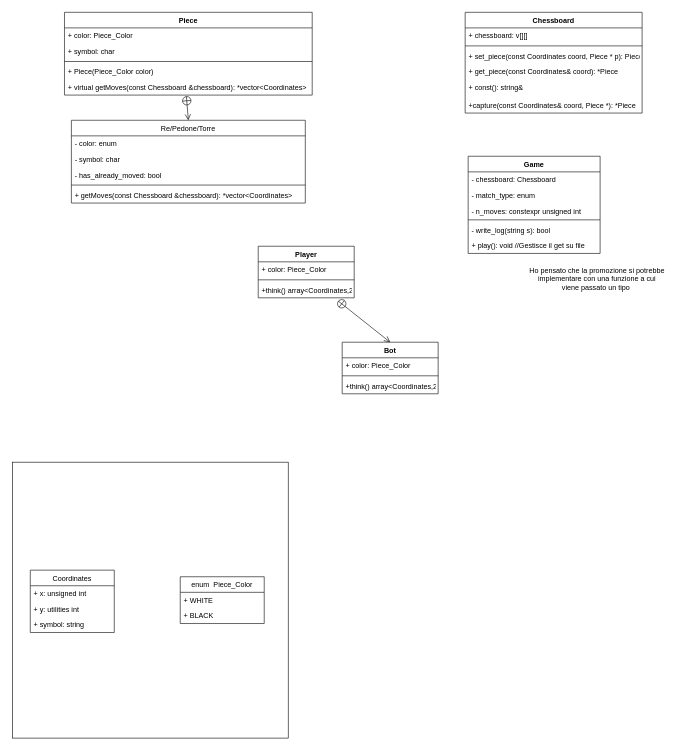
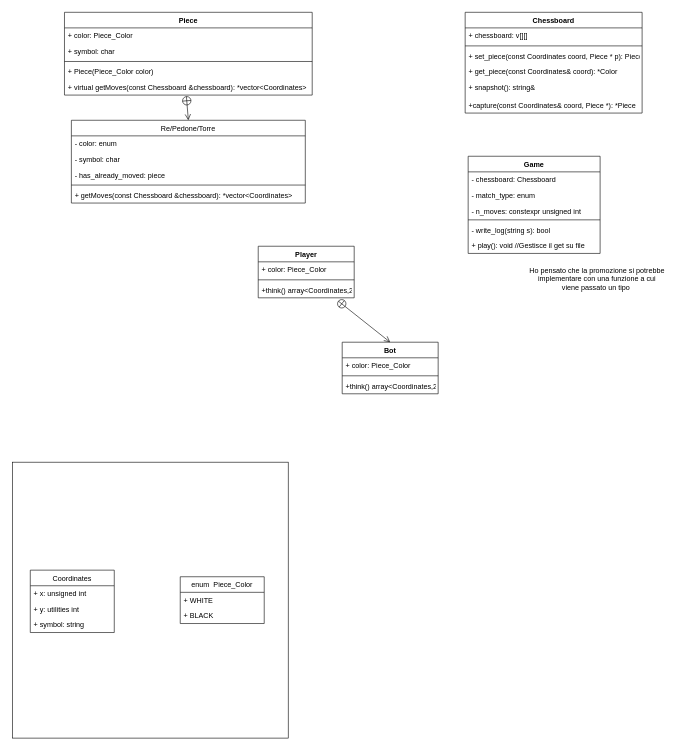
- <mxCell id="20" value="+ get_piece(const Coordinates&amp; coord): *Piece" style="text;strokeColor=none;fillColor=none;align=left;verticalAlign=top;spacingLeft=4;spacingRight=4;overflow=hidden;rotatable=0;points=[[0,0.5],[1,0.5]];portConstraint=eastwest;" parent="16" vertex="1"><mxGeometry y="86" width="295" height="26" as="geometry" /></mxCell>
+ <mxCell id="20" value="+ get_piece(const Coordinates&amp; coord): *Color" style="text;strokeColor=none;fillColor=none;align=left;verticalAlign=top;spacingLeft=4;spacingRight=4;overflow=hidden;rotatable=0;points=[[0,0.5],[1,0.5]];portConstraint=eastwest;" parent="16" vertex="1"><mxGeometry y="86" width="295" height="26" as="geometry" /></mxCell>
- <mxCell id="21" value="+ const(): string&amp;" style="text;strokeColor=none;fillColor=none;align=left;verticalAlign=top;spacingLeft=4;spacingRight=4;overflow=hidden;rotatable=0;points=[[0,0.5],[1,0.5]];portConstraint=eastwest;" parent="16" vertex="1"><mxGeometry y="112" width="295" height="30" as="geometry" /></mxCell>
+ <mxCell id="21" value="+ snapshot(): string&amp;" style="text;strokeColor=none;fillColor=none;align=left;verticalAlign=top;spacingLeft=4;spacingRight=4;overflow=hidden;rotatable=0;points=[[0,0.5],[1,0.5]];portConstraint=eastwest;" parent="16" vertex="1"><mxGeometry y="112" width="295" height="30" as="geometry" /></mxCell>
- <mxCell id="12" value="- has_already_moved: bool" style="text;strokeColor=none;fillColor=none;align=left;verticalAlign=top;spacingLeft=4;spacingRight=4;overflow=hidden;rotatable=0;points=[[0,0.5],[1,0.5]];portConstraint=eastwest;" parent="9" vertex="1"><mxGeometry y="78" width="390" height="26" as="geometry" /></mxCell>
+ <mxCell id="12" value="- has_already_moved: piece" style="text;strokeColor=none;fillColor=none;align=left;verticalAlign=top;spacingLeft=4;spacingRight=4;overflow=hidden;rotatable=0;points=[[0,0.5],[1,0.5]];portConstraint=eastwest;" parent="9" vertex="1"><mxGeometry y="78" width="390" height="26" as="geometry" /></mxCell>
